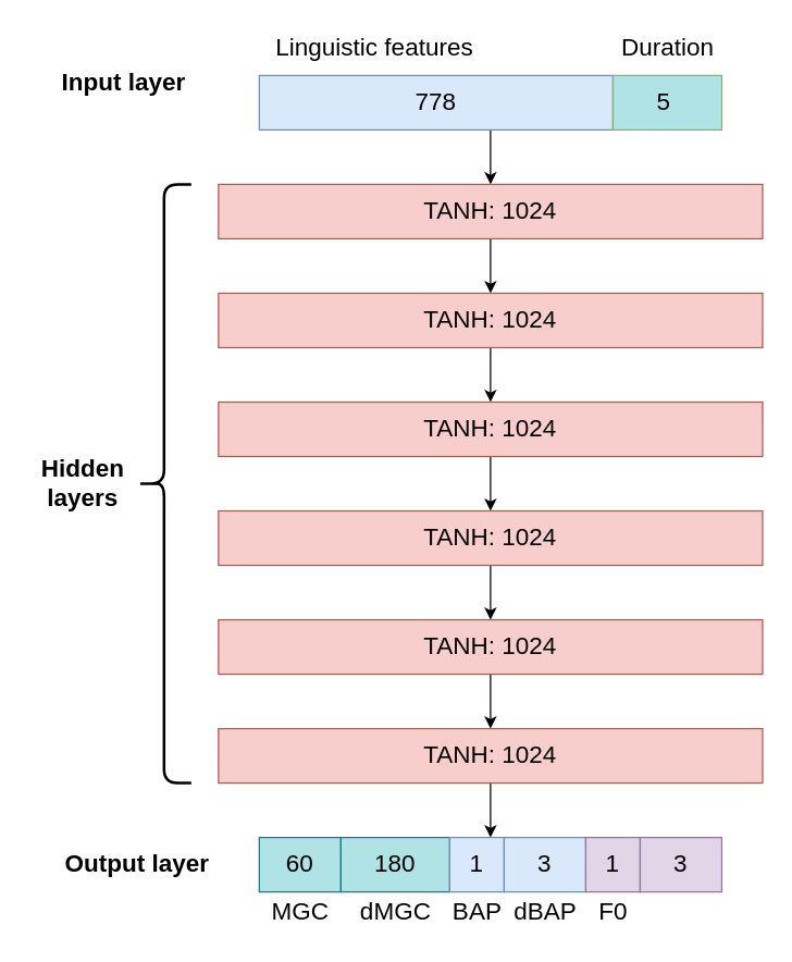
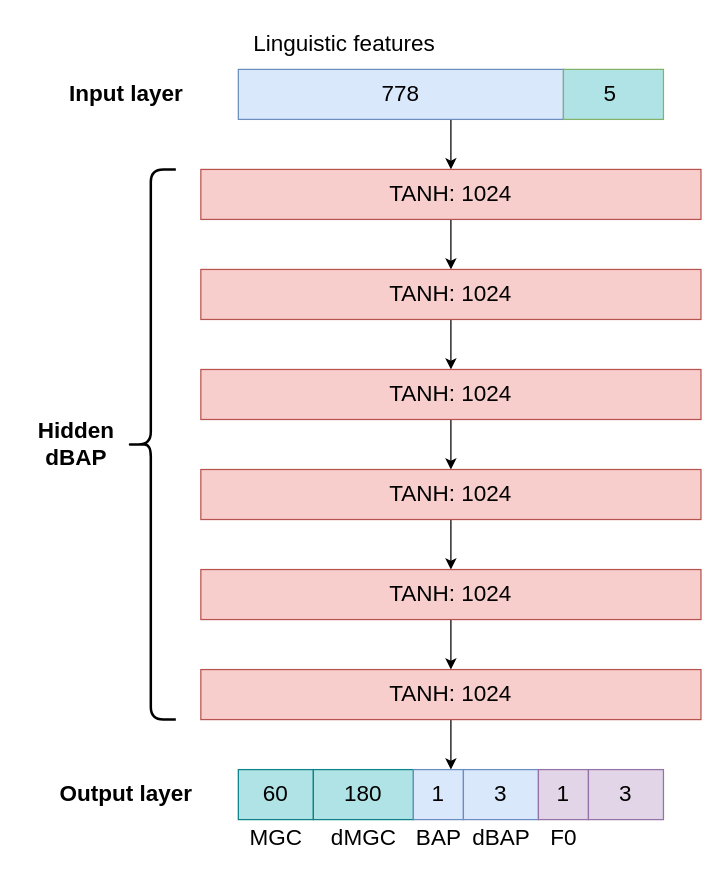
- <mxCell id="18" value="Duration" style="text;html=1;align=center;verticalAlign=middle;resizable=0;points=[];autosize=1;fontSize=18;" vertex="1" parent="1"><mxGeometry x="450" y="20" width="80" height="30" as="geometry" /></mxCell>
- <mxCell id="32" value="Input layer" style="text;html=1;align=center;verticalAlign=middle;resizable=0;points=[];autosize=1;fontSize=18;fontStyle=1" vertex="1" parent="1"><mxGeometry x="35" y="45" width="110" height="30" as="geometry" /></mxCell>
+ <mxCell id="32" value="Input layer" style="text;html=1;align=center;verticalAlign=middle;resizable=0;points=[];autosize=1;fontSize=18;fontStyle=1" vertex="1" parent="1"><mxGeometry x="45" y="60" width="110" height="30" as="geometry" /></mxCell>
- <mxCell id="31" value="Hidden&lt;br&gt;layers" style="text;html=1;align=center;verticalAlign=middle;resizable=0;points=[];autosize=1;fontSize=18;fontStyle=1" vertex="1" parent="1"><mxGeometry x="20" y="330" width="80" height="50" as="geometry" /></mxCell>
+ <mxCell id="31" value="Hidden&lt;br&gt;dBAP" style="text;html=1;align=center;verticalAlign=middle;resizable=0;points=[];autosize=1;fontSize=18;fontStyle=1" vertex="1" parent="1"><mxGeometry x="20" y="330" width="80" height="50" as="geometry" /></mxCell>
